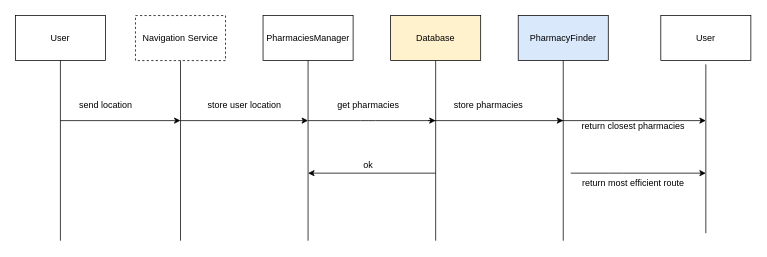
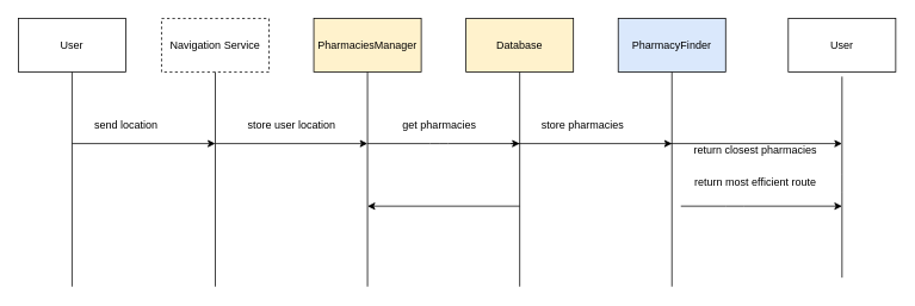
- <mxCell id="5" value="PharmaciesManager" style="rounded=0;whiteSpace=wrap;html=1;" vertex="1" parent="1"><mxGeometry x="350" y="20" width="120" height="60" as="geometry" /></mxCell>
+ <mxCell id="5" value="PharmaciesManager" style="rounded=0;whiteSpace=wrap;html=1;fillColor=#fff2cc;" vertex="1" parent="1"><mxGeometry x="350" y="20" width="120" height="60" as="geometry" /></mxCell>
- <mxCell id="20" value="ok" style="text;html=1;align=center;verticalAlign=middle;resizable=0;points=[];autosize=1;" vertex="1" parent="1"><mxGeometry x="475" y="210" width="30" height="20" as="geometry" /></mxCell>
- <mxCell id="27" value="return most efficient route" style="text;html=1;align=center;verticalAlign=middle;resizable=0;points=[];autosize=1;" vertex="1" parent="1"><mxGeometry x="760" y="235" width="165" height="15" as="geometry" /></mxCell>
+ <mxCell id="27" value="return most efficient route" style="text;html=1;align=center;verticalAlign=middle;resizable=0;points=[];autosize=1;" vertex="1" parent="1"><mxGeometry x="760" y="195" width="165" height="15" as="geometry" /></mxCell>
